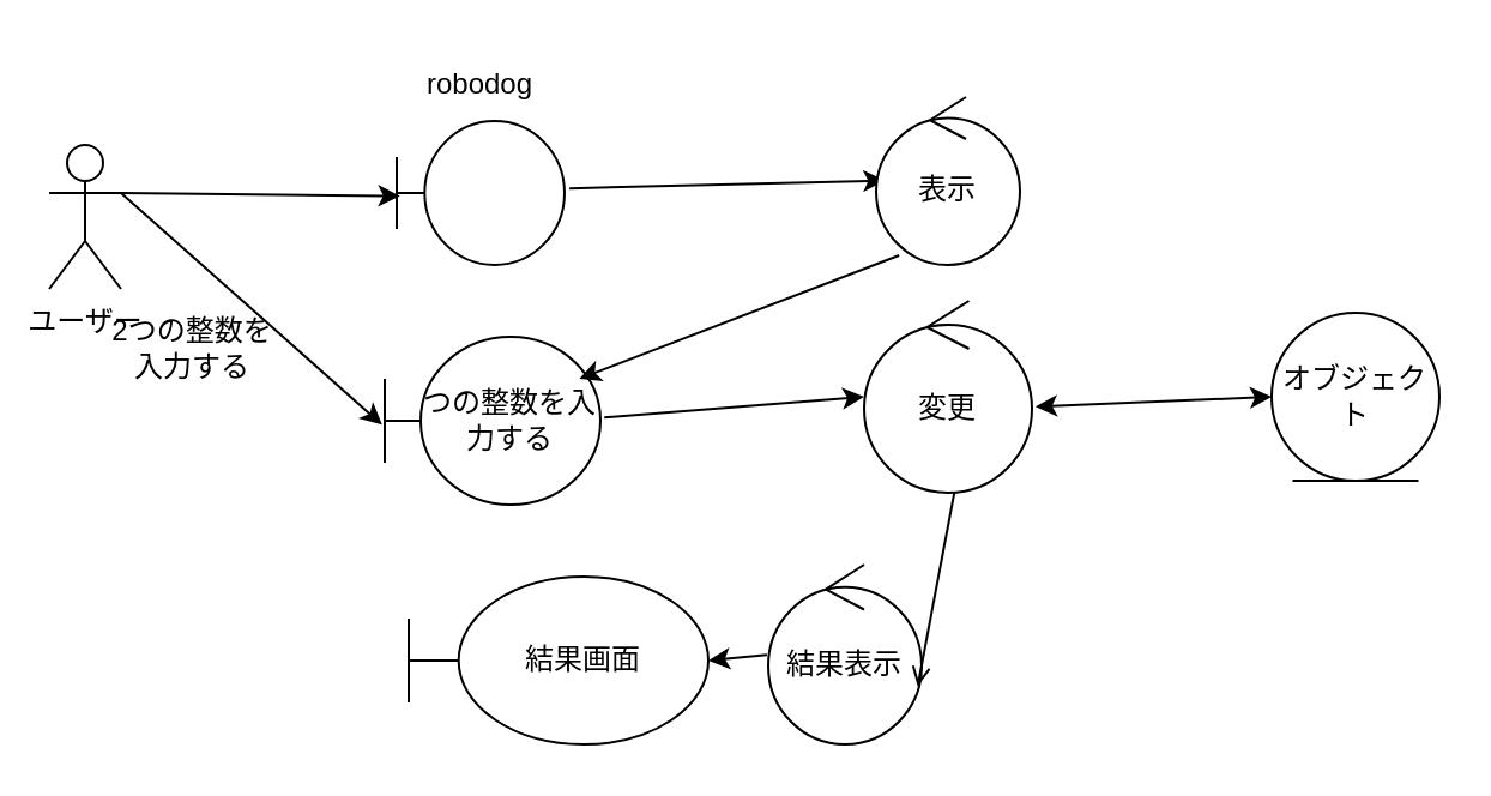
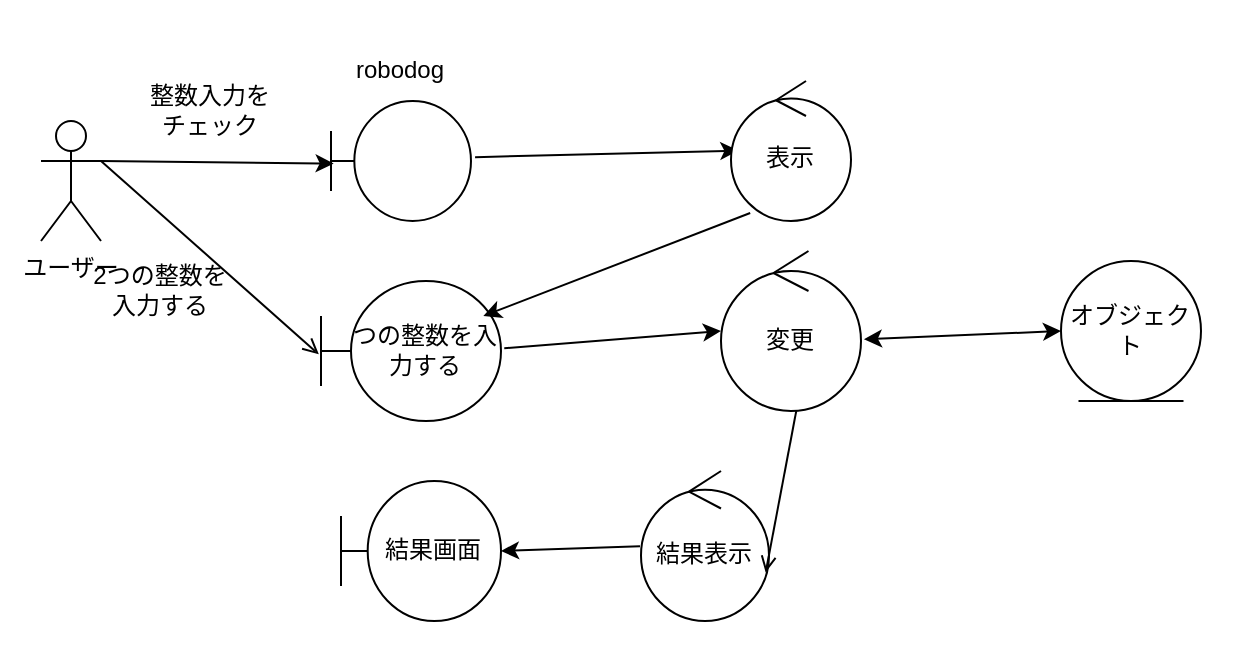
+ <mxCell id="9" value="整数入力をチェック" style="text;html=1;align=center;verticalAlign=middle;whiteSpace=wrap;rounded=0;" vertex="1" parent="1"><mxGeometry x="70" y="40" width="70" height="30" as="geometry" /></mxCell>
- <mxCell id="6" value="" style="endArrow=classic;html=1;entryX=-0.012;entryY=0.524;entryDx=0;entryDy=0;entryPerimeter=0;exitX=1;exitY=0.333;exitDx=0;exitDy=0;exitPerimeter=0;" edge="1" parent="1" source="2" target="3"><mxGeometry width="50" height="50" relative="1" as="geometry"><mxPoint x="360" y="180" as="sourcePoint" /><mxPoint x="410" y="130" as="targetPoint" /></mxGeometry></mxCell>
+ <mxCell id="6" value="" style="endArrow=open;html=1;entryX=-0.012;entryY=0.524;entryDx=0;entryDy=0;entryPerimeter=0;exitX=1;exitY=0.333;exitDx=0;exitDy=0;exitPerimeter=0;" edge="1" parent="1" source="2" target="3"><mxGeometry width="50" height="50" relative="1" as="geometry"><mxPoint x="360" y="180" as="sourcePoint" /><mxPoint x="410" y="130" as="targetPoint" /></mxGeometry></mxCell>
- <mxCell id="10" value="結果画面" style="shape=umlBoundary;whiteSpace=wrap;html=1;" vertex="1" parent="1"><mxGeometry x="170" y="240" width="125" height="70" as="geometry" /></mxCell>
+ <mxCell id="10" value="結果画面" style="shape=umlBoundary;whiteSpace=wrap;html=1;" vertex="1" parent="1"><mxGeometry x="170" y="240" width="80" height="70" as="geometry" /></mxCell>
